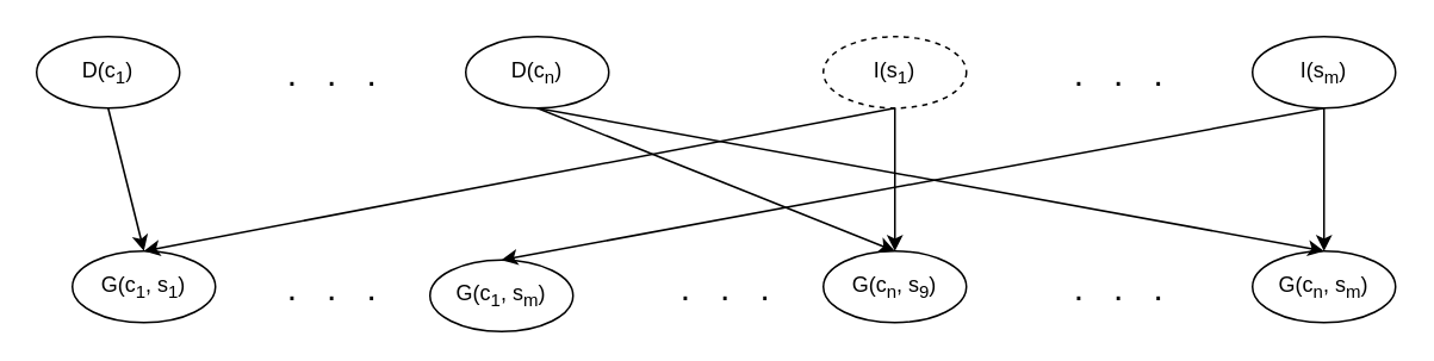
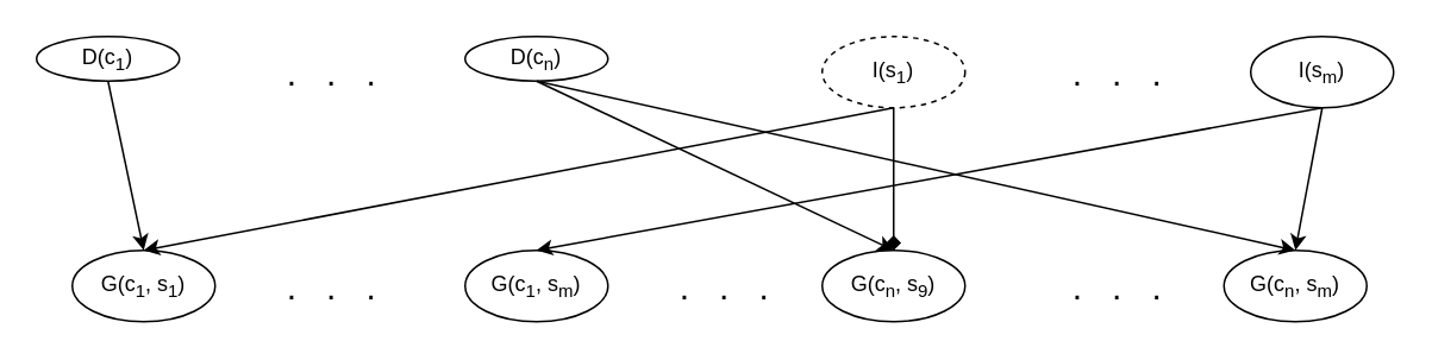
- <mxCell id="2" value="D(c&lt;sub&gt;1&lt;/sub&gt;)" style="ellipse;whiteSpace=wrap;html=1;" vertex="1" parent="1"><mxGeometry y="20" width="80" height="40" as="geometry" x="20" /></mxCell>
+ <mxCell id="2" value="D(c&lt;sub&gt;1&lt;/sub&gt;)" style="ellipse;whiteSpace=wrap;html=1;" vertex="1" parent="1"><mxGeometry x="20" y="20" width="80" height="25" as="geometry" /></mxCell>
- <mxCell id="3" value="D(c&lt;sub&gt;n&lt;/sub&gt;)" style="ellipse;whiteSpace=wrap;html=1;" vertex="1" parent="1"><mxGeometry x="260" y="20" width="80" height="40" as="geometry" /></mxCell>
+ <mxCell id="3" value="D(c&lt;sub&gt;n&lt;/sub&gt;)" style="ellipse;whiteSpace=wrap;html=1;" vertex="1" parent="1"><mxGeometry x="260" y="20" width="80" height="25" as="geometry" /></mxCell>
- <mxCell id="20" value="" style="endArrow=classic;html=1;exitX=0.5;exitY=1;exitDx=0;exitDy=0;entryX=0.5;entryY=0;entryDx=0;entryDy=0;" edge="1" parent="1" source="5" target="14"><mxGeometry width="50" height="50" relative="1" as="geometry"><mxPoint x="420" y="420" as="sourcePoint" /><mxPoint x="470" y="370" as="targetPoint" /></mxGeometry></mxCell>
+ <mxCell id="20" value="" style="endArrow=diamond;html=1;exitX=0.5;exitY=1;exitDx=0;exitDy=0;entryX=0.5;entryY=0;entryDx=0;entryDy=0;" edge="1" parent="1" source="5" target="14"><mxGeometry width="50" height="50" relative="1" as="geometry"><mxPoint x="420" y="420" as="sourcePoint" /><mxPoint x="470" y="370" as="targetPoint" /></mxGeometry></mxCell>
- <mxCell id="16" value="G(c&lt;sub&gt;n&lt;/sub&gt;, s&lt;sub&gt;m&lt;/sub&gt;)" style="ellipse;whiteSpace=wrap;html=1;" vertex="1" parent="1"><mxGeometry x="700" y="140" width="80" height="40" as="geometry" /></mxCell>
+ <mxCell id="16" value="G(c&lt;sub&gt;n&lt;/sub&gt;, s&lt;sub&gt;m&lt;/sub&gt;)" style="ellipse;whiteSpace=wrap;html=1;" vertex="1" parent="1"><mxGeometry x="685" y="140" width="80" height="40" as="geometry" /></mxCell>
- <mxCell id="10" value="G(c&lt;sub&gt;1&lt;/sub&gt;, s&lt;sub&gt;m&lt;/sub&gt;)" style="ellipse;whiteSpace=wrap;html=1;" vertex="1" parent="1"><mxGeometry x="240" y="145" width="80" height="40" as="geometry" /></mxCell>
+ <mxCell id="10" value="G(c&lt;sub&gt;1&lt;/sub&gt;, s&lt;sub&gt;m&lt;/sub&gt;)" style="ellipse;whiteSpace=wrap;html=1;" vertex="1" parent="1"><mxGeometry x="260" y="140" width="80" height="40" as="geometry" /></mxCell>
